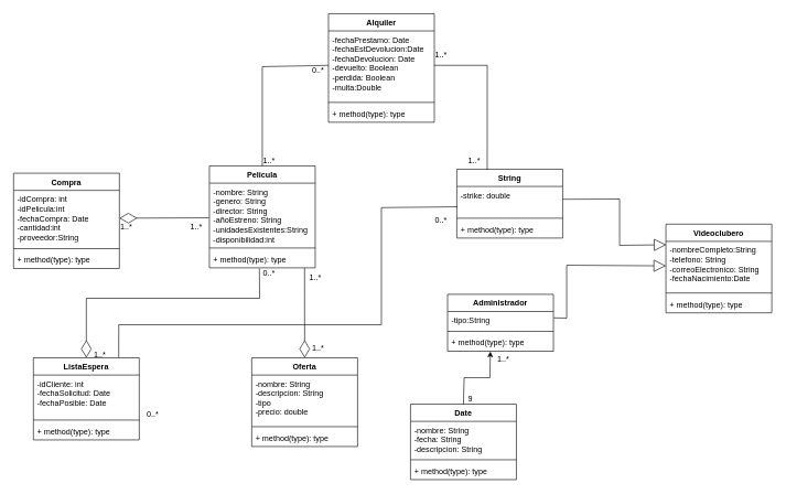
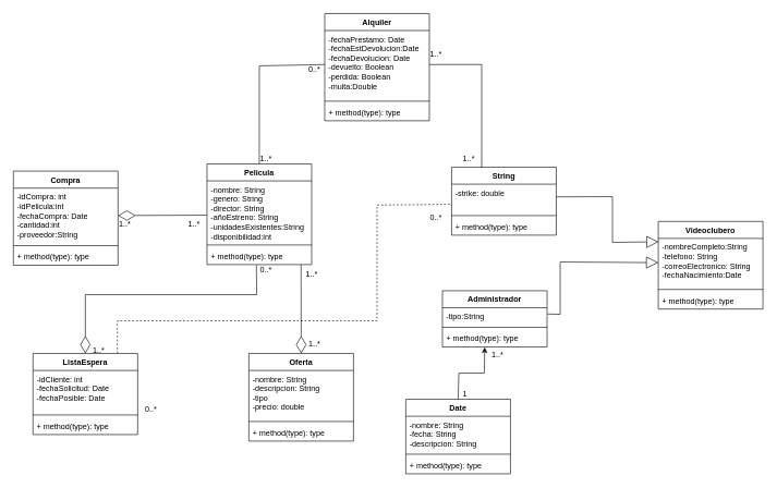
- <mxCell id="25" value="" style="endArrow=none;html=1;rounded=0;entryX=0.005;entryY=0.699;entryDx=0;entryDy=0;exitX=0.806;exitY=-0.003;exitDx=0;exitDy=0;exitPerimeter=0;entryPerimeter=0;" parent="1" source="14" target="7" edge="1"><mxGeometry width="50" height="50" relative="1" as="geometry"><mxPoint x="576" y="490" as="sourcePoint" /><mxPoint x="626" y="440" as="targetPoint" /><Array as="points"><mxPoint x="179" y="490" /><mxPoint x="576" y="490" /><mxPoint x="576" y="313" /></Array></mxGeometry></mxCell>
+ <mxCell id="25" value="" style="endArrow=none;html=1;rounded=0;entryX=0.005;entryY=0.699;entryDx=0;entryDy=0;exitX=0.806;exitY=-0.003;exitDx=0;exitDy=0;exitPerimeter=0;entryPerimeter=0;dashed=1;" parent="1" source="14" target="7" edge="1"><mxGeometry width="50" height="50" relative="1" as="geometry"><mxPoint x="576" y="490" as="sourcePoint" /><mxPoint x="626" y="440" as="targetPoint" /><Array as="points"><mxPoint x="179" y="490" /><mxPoint x="576" y="490" /><mxPoint x="576" y="313" /></Array></mxGeometry></mxCell>
- <mxCell id="60" value="9" style="text;html=1;align=center;verticalAlign=middle;resizable=0;points=[];autosize=1;strokeColor=none;fillColor=none;" vertex="1" parent="1"><mxGeometry x="695" y="588" width="30" height="30" as="geometry" /></mxCell>
+ <mxCell id="60" value="1" style="text;html=1;align=center;verticalAlign=middle;resizable=0;points=[];autosize=1;strokeColor=none;fillColor=none;" vertex="1" parent="1"><mxGeometry x="695" y="588" width="30" height="30" as="geometry" /></mxCell>
